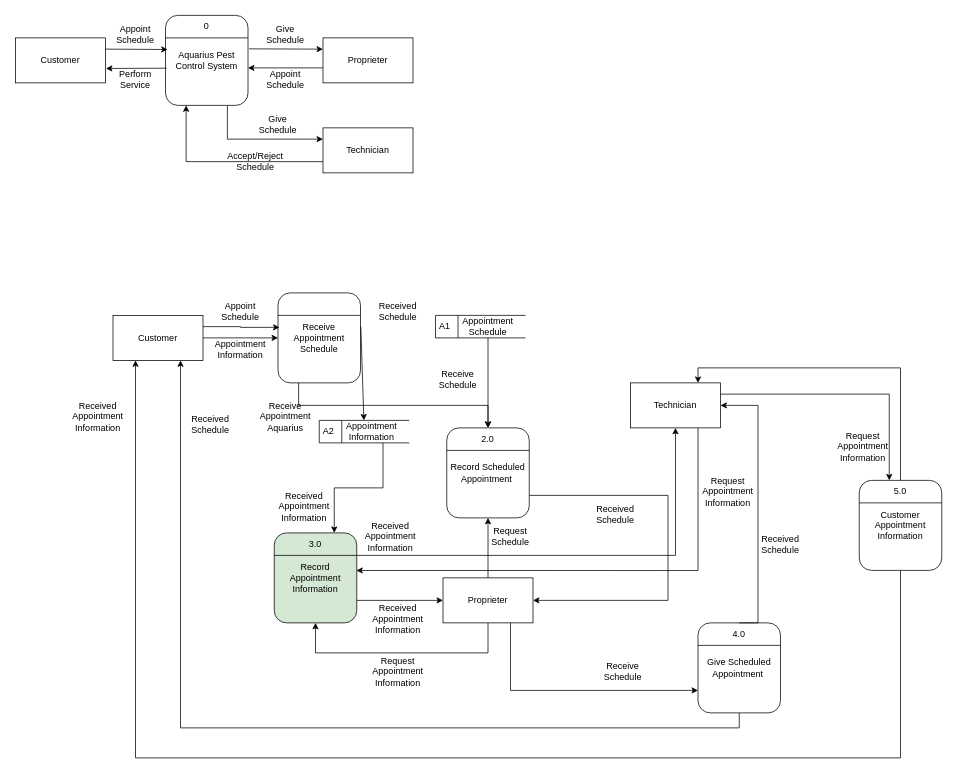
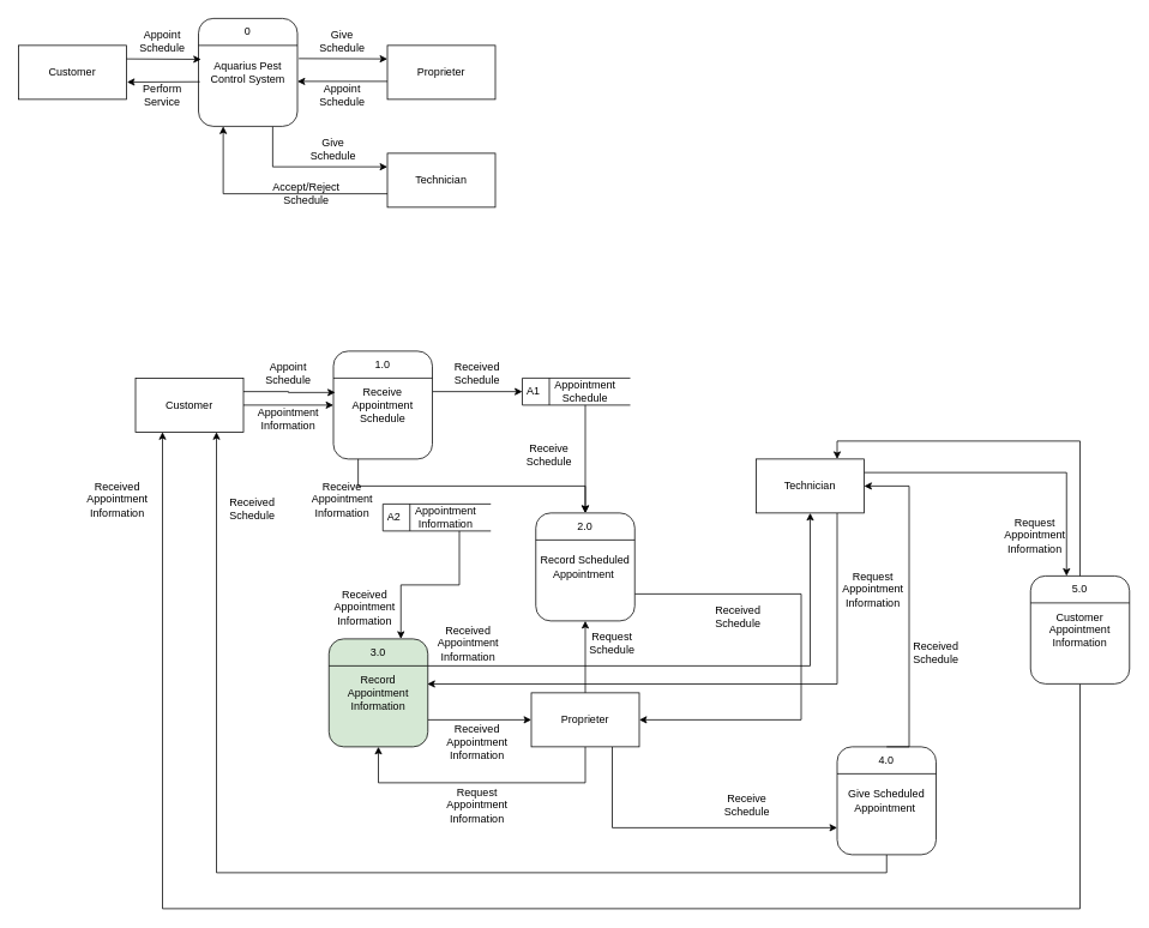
+ <mxCell id="22" value="1.0" style="text;html=1;align=center;verticalAlign=middle;whiteSpace=wrap;rounded=0;" parent="1" vertex="1"><mxGeometry x="395" y="390" width="60" height="30" as="geometry" /></mxCell>
- <mxCell id="30" value="" style="endArrow=classic;html=1;rounded=0;exitX=1.004;exitY=0.375;exitDx=0;exitDy=0;exitPerimeter=0;" parent="1" source="20" target="38" edge="1"><mxGeometry width="50" height="50" relative="1" as="geometry"><mxPoint x="440" y="370" as="sourcePoint" /><mxPoint x="490" y="320" as="targetPoint" /></mxGeometry></mxCell>
+ <mxCell id="30" value="" style="endArrow=classic;html=1;rounded=0;exitX=1.004;exitY=0.375;exitDx=0;exitDy=0;exitPerimeter=0;entryX=0;entryY=0.5;entryDx=0;entryDy=0;" parent="1" source="20" target="27" edge="1"><mxGeometry width="50" height="50" relative="1" as="geometry"><mxPoint x="440" y="370" as="sourcePoint" /><mxPoint x="490" y="320" as="targetPoint" /></mxGeometry></mxCell>
- <mxCell id="41" value="Receive Appointment Aquarius" style="text;html=1;align=center;verticalAlign=middle;whiteSpace=wrap;rounded=0;" parent="1" vertex="1"><mxGeometry x="350" y="540" width="60" height="30" as="geometry" /></mxCell>
+ <mxCell id="41" value="Receive Appointment Information" style="text;html=1;align=center;verticalAlign=middle;whiteSpace=wrap;rounded=0;" parent="1" vertex="1"><mxGeometry x="350" y="540" width="60" height="30" as="geometry" /></mxCell>
